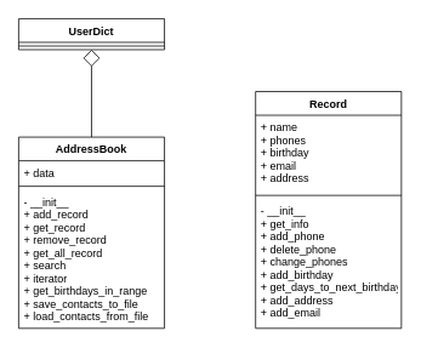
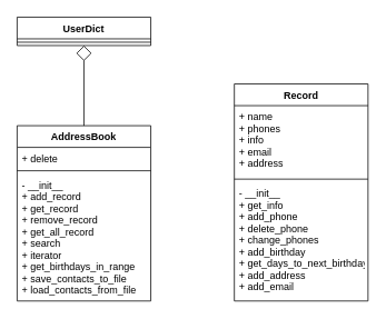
- <mxCell id="10" value="+ name&#10;+ phones&#10;+ birthday&#10;+ email&#10;+ address" style="text;strokeColor=none;fillColor=none;align=left;verticalAlign=top;spacingLeft=4;spacingRight=4;overflow=hidden;rotatable=0;points=[[0,0.5],[1,0.5]];portConstraint=eastwest;" vertex="1" parent="9"><mxGeometry y="26" width="160" height="84" as="geometry" /></mxCell>
+ <mxCell id="10" value="+ name&#10;+ phones&#10;+ info&#10;+ email&#10;+ address" style="text;strokeColor=none;fillColor=none;align=left;verticalAlign=top;spacingLeft=4;spacingRight=4;overflow=hidden;rotatable=0;points=[[0,0.5],[1,0.5]];portConstraint=eastwest;" vertex="1" parent="9"><mxGeometry y="26" width="160" height="84" as="geometry" /></mxCell>
- <mxCell id="3" value="+ data" style="text;strokeColor=none;fillColor=none;align=left;verticalAlign=top;spacingLeft=4;spacingRight=4;overflow=hidden;rotatable=0;points=[[0,0.5],[1,0.5]];portConstraint=eastwest;" vertex="1" parent="2"><mxGeometry y="26" width="160" height="24" as="geometry" /></mxCell>
+ <mxCell id="3" value="+ delete" style="text;strokeColor=none;fillColor=none;align=left;verticalAlign=top;spacingLeft=4;spacingRight=4;overflow=hidden;rotatable=0;points=[[0,0.5],[1,0.5]];portConstraint=eastwest;" vertex="1" parent="2"><mxGeometry y="26" width="160" height="24" as="geometry" /></mxCell>
